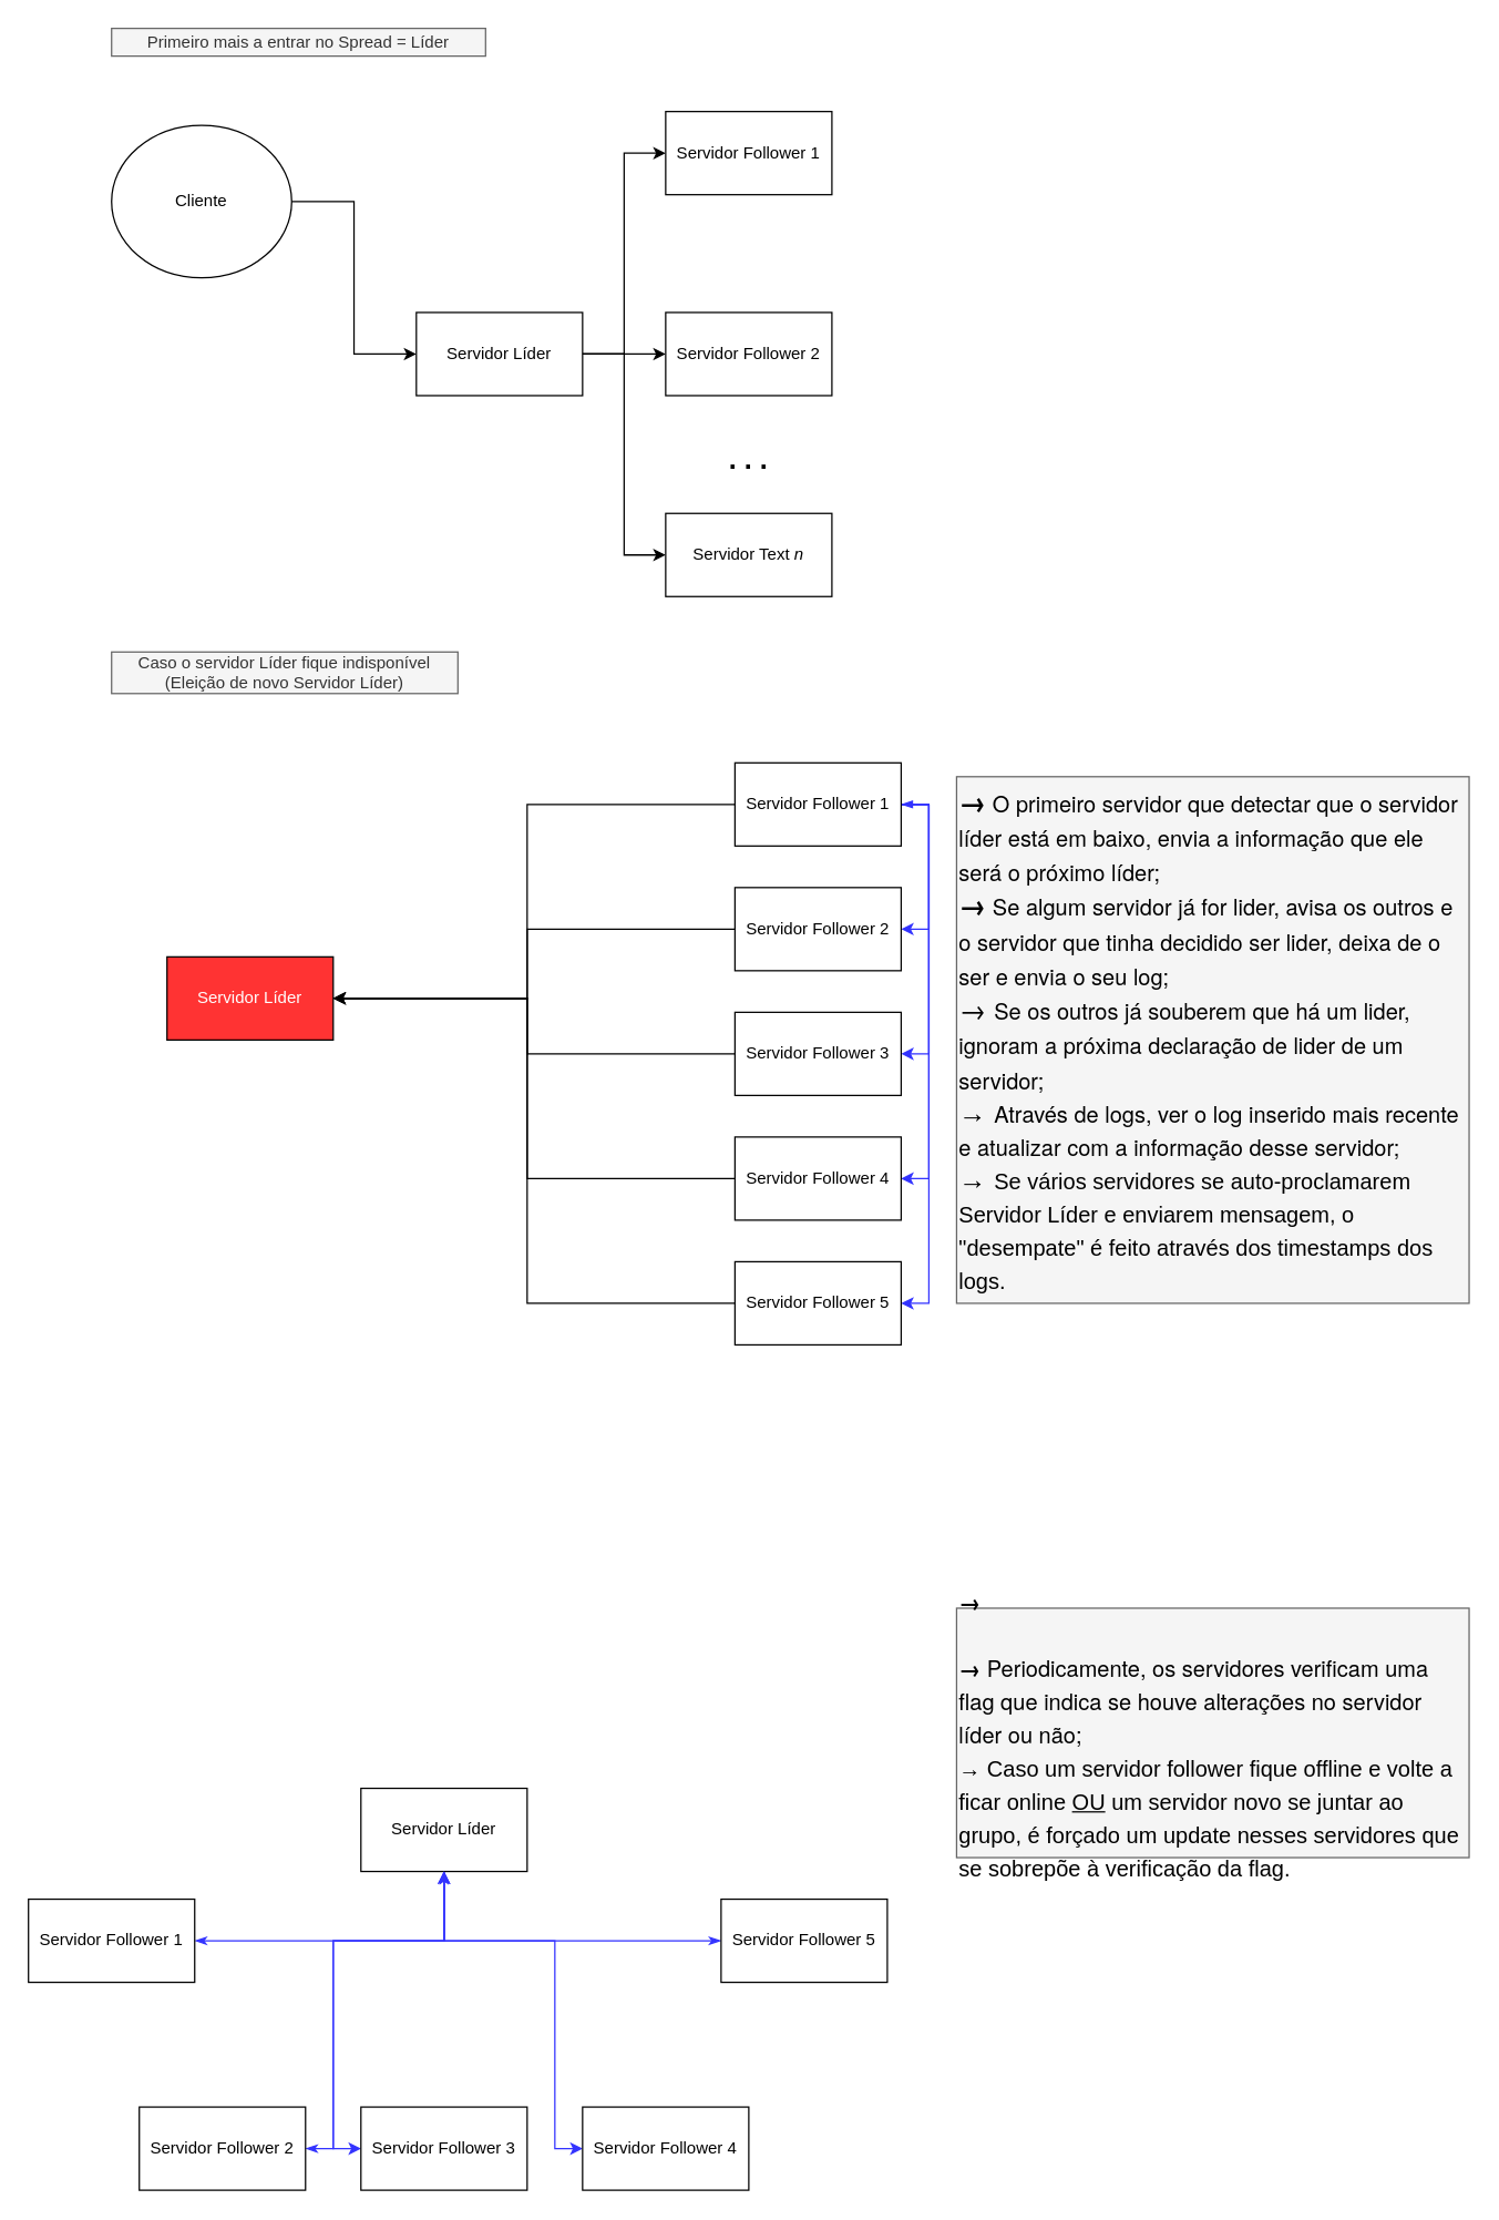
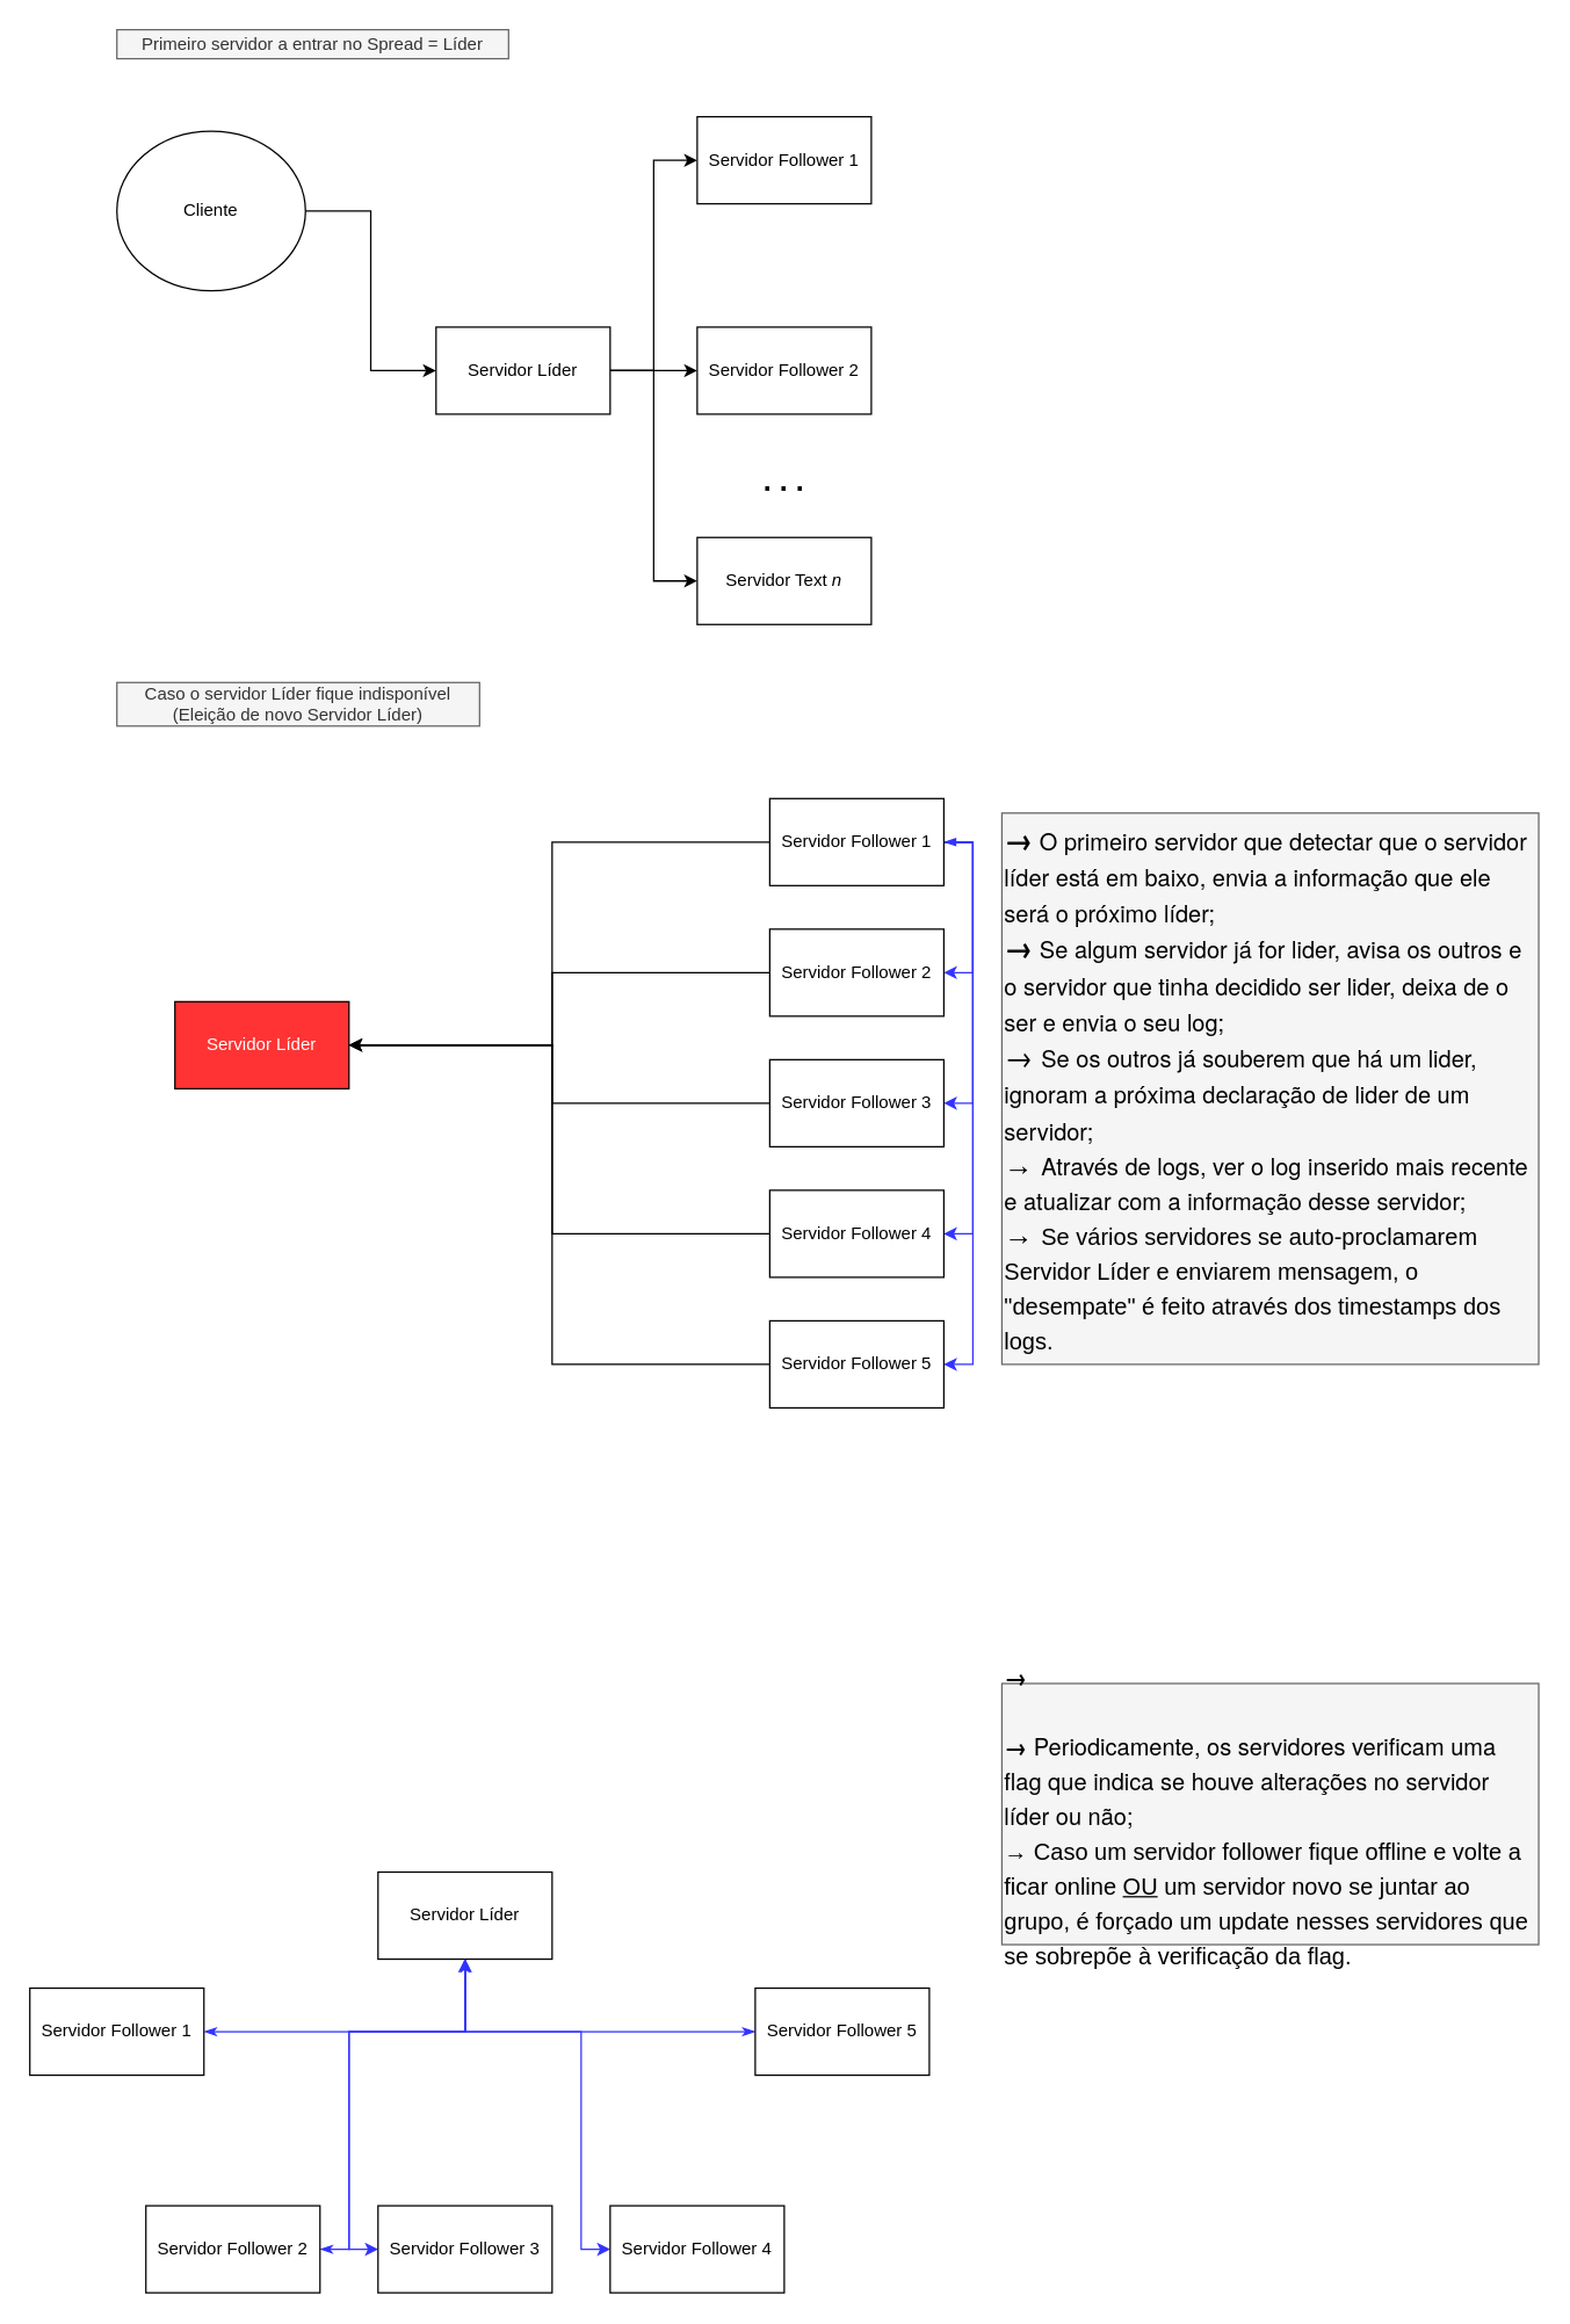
- <mxCell id="2" value="Primeiro mais a entrar no Spread = Líder" style="text;html=1;align=center;verticalAlign=middle;whiteSpace=wrap;rounded=0;labelBorderColor=none;fillColor=#f5f5f5;strokeColor=#666666;fontColor=#333333;" parent="1" vertex="1"><mxGeometry x="80" y="20" width="270" height="20" as="geometry" /></mxCell>
+ <mxCell id="2" value="Primeiro servidor a entrar no Spread = Líder" style="text;html=1;align=center;verticalAlign=middle;whiteSpace=wrap;rounded=0;labelBorderColor=none;fillColor=#f5f5f5;strokeColor=#666666;fontColor=#333333;" parent="1" vertex="1"><mxGeometry x="80" y="20" width="270" height="20" as="geometry" /></mxCell>
